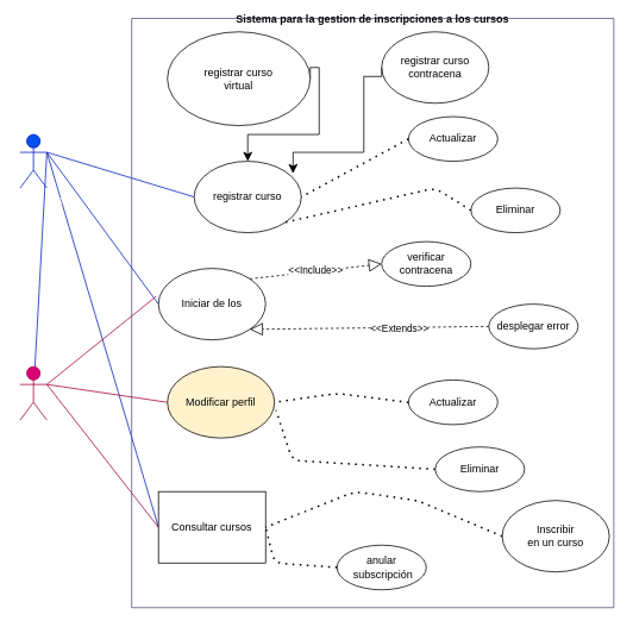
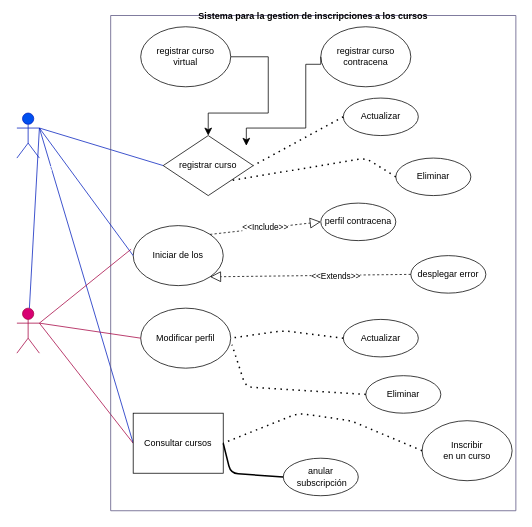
- <mxCell id="27" value="registrar curso &lt;br&gt;virtual" style="ellipse;whiteSpace=wrap;html=1;" parent="5" vertex="1"><mxGeometry x="40" y="15" width="160" height="105" as="geometry" /></mxCell>
+ <mxCell id="27" value="registrar curso &lt;br&gt;virtual" style="ellipse;whiteSpace=wrap;html=1;" parent="5" vertex="1"><mxGeometry x="40" y="15" width="120" height="80" as="geometry" /></mxCell>
- <mxCell id="16" value="registrar curso" style="ellipse;whiteSpace=wrap;html=1;" parent="5" vertex="1"><mxGeometry x="70" y="160" width="120" height="80" as="geometry" /></mxCell>
+ <mxCell id="16" value="registrar curso" style="rhombus;whiteSpace=wrap;html=1;" parent="5" vertex="1"><mxGeometry x="70" y="160" width="120" height="80" as="geometry" /></mxCell>
- <mxCell id="20" value="verificar contracena" style="ellipse;whiteSpace=wrap;html=1;" parent="5" vertex="1"><mxGeometry x="280" y="250" width="100" height="50" as="geometry" /></mxCell>
+ <mxCell id="20" value="perfil contracena" style="ellipse;whiteSpace=wrap;html=1;" parent="5" vertex="1"><mxGeometry x="280" y="250" width="100" height="50" as="geometry" /></mxCell>
- <mxCell id="9" value="Modificar perfil" style="ellipse;whiteSpace=wrap;html=1;fillColor=#fff2cc;" parent="5" vertex="1"><mxGeometry x="40" y="390" width="120" height="80" as="geometry" /></mxCell>
+ <mxCell id="9" value="Modificar perfil" style="ellipse;whiteSpace=wrap;html=1;" parent="5" vertex="1"><mxGeometry x="40" y="390" width="120" height="80" as="geometry" /></mxCell>
- <mxCell id="8" value="" style="endArrow=none;dashed=1;html=1;dashPattern=1 3;strokeWidth=2;entryX=1;entryY=0.5;entryDx=0;entryDy=0;exitX=0;exitY=0.5;exitDx=0;exitDy=0;" parent="5" source="7" target="6" edge="1"><mxGeometry width="50" height="50" relative="1" as="geometry"><mxPoint x="240" y="155" as="sourcePoint" /><mxPoint x="180.0" y="100" as="targetPoint" /><Array as="points"><mxPoint x="160" y="610" /></Array></mxGeometry></mxCell>
+ <mxCell id="8" value="" style="endArrow=none;dashed=0;html=1;dashPattern=1 3;strokeWidth=2;entryX=1;entryY=0.5;entryDx=0;entryDy=0;exitX=0;exitY=0.5;exitDx=0;exitDy=0;" parent="5" source="7" target="6" edge="1"><mxGeometry width="50" height="50" relative="1" as="geometry"><mxPoint x="240" y="155" as="sourcePoint" /><mxPoint x="180.0" y="100" as="targetPoint" /><Array as="points"><mxPoint x="160" y="610" /></Array></mxGeometry></mxCell>
